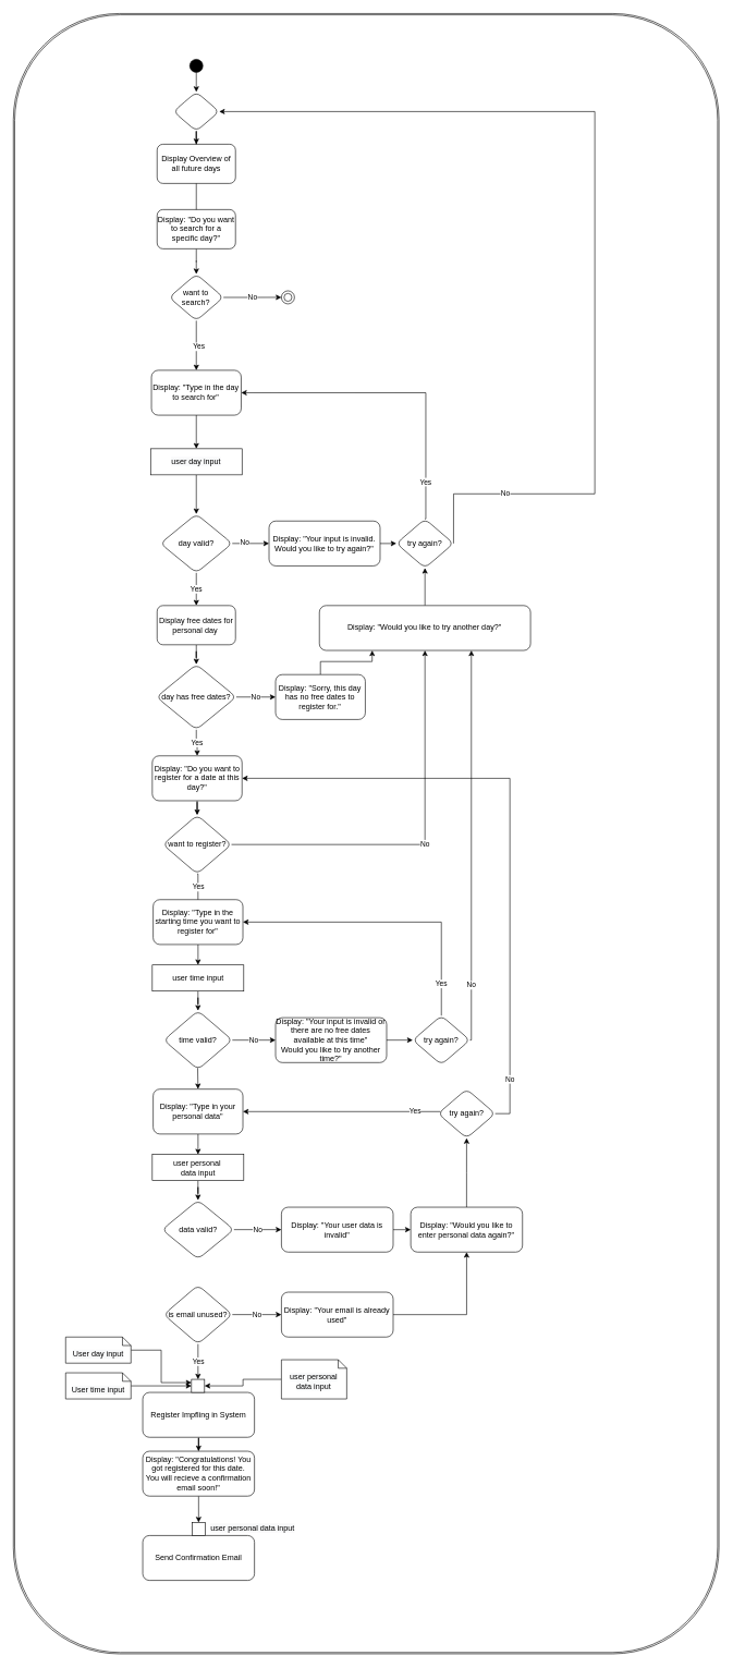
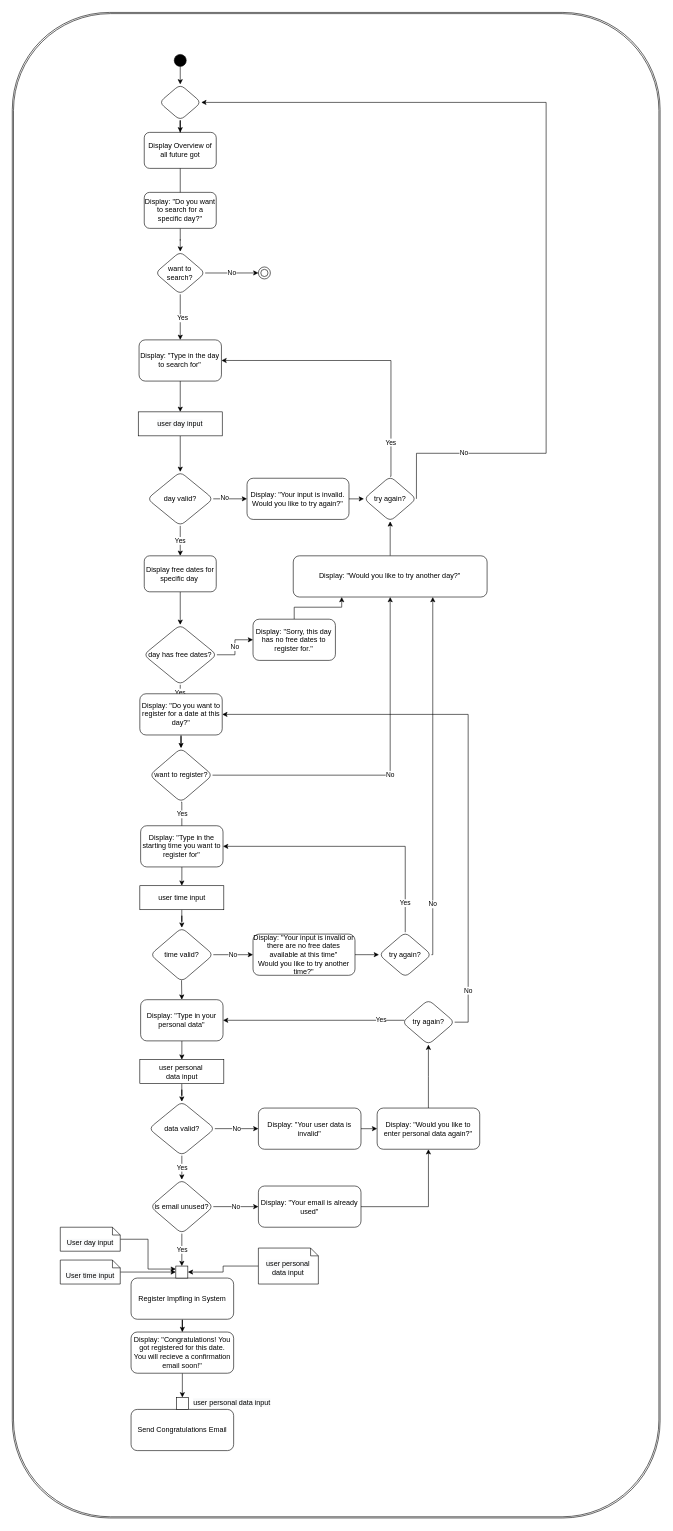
- <mxCell id="5" value="Display Overview of all future days" style="rounded=1;whiteSpace=wrap;html=1;" vertex="1" parent="1"><mxGeometry x="240" y="220" width="120" height="60" as="geometry" /></mxCell>
+ <mxCell id="5" value="Display Overview of all future got" style="rounded=1;whiteSpace=wrap;html=1;" vertex="1" parent="1"><mxGeometry x="240" y="220" width="120" height="60" as="geometry" /></mxCell>
- <mxCell id="18" value="Display free dates for personal day&amp;nbsp;" style="whiteSpace=wrap;html=1;rounded=1;" vertex="1" parent="1"><mxGeometry x="240" y="925.93" width="120" height="60" as="geometry" /></mxCell>
+ <mxCell id="18" value="Display free dates for specific day&amp;nbsp;" style="whiteSpace=wrap;html=1;rounded=1;" vertex="1" parent="1"><mxGeometry x="240" y="925.93" width="120" height="60" as="geometry" /></mxCell>
- <mxCell id="33" value="day has free dates?" style="rhombus;whiteSpace=wrap;html=1;rounded=1;" vertex="1" parent="1"><mxGeometry x="238.89" y="1015.93" width="122.22" height="100" as="geometry" /></mxCell>
+ <mxCell id="33" value="day has free dates?" style="rhombus;whiteSpace=wrap;html=1;rounded=1;" vertex="1" parent="1"><mxGeometry x="238.89" y="1040.93" width="122.22" height="100" as="geometry" /></mxCell>
+ <mxCell id="44" value="Yes" style="edgeStyle=orthogonalEdgeStyle;rounded=0;orthogonalLoop=1;jettySize=auto;html=1;entryX=0.5;entryY=0;entryDx=0;entryDy=0;" edge="1" parent="1" source="46" target="48"><mxGeometry relative="1" as="geometry" /></mxCell>
- <mxCell id="76" value="Send Confirmation Email" style="whiteSpace=wrap;html=1;rounded=1;" vertex="1" parent="1"><mxGeometry x="218" y="2349" width="171.04" height="68.68" as="geometry" /></mxCell>
+ <mxCell id="76" value="Send Congratulations Email" style="whiteSpace=wrap;html=1;rounded=1;" vertex="1" parent="1"><mxGeometry x="218" y="2349" width="171.04" height="68.68" as="geometry" /></mxCell>
